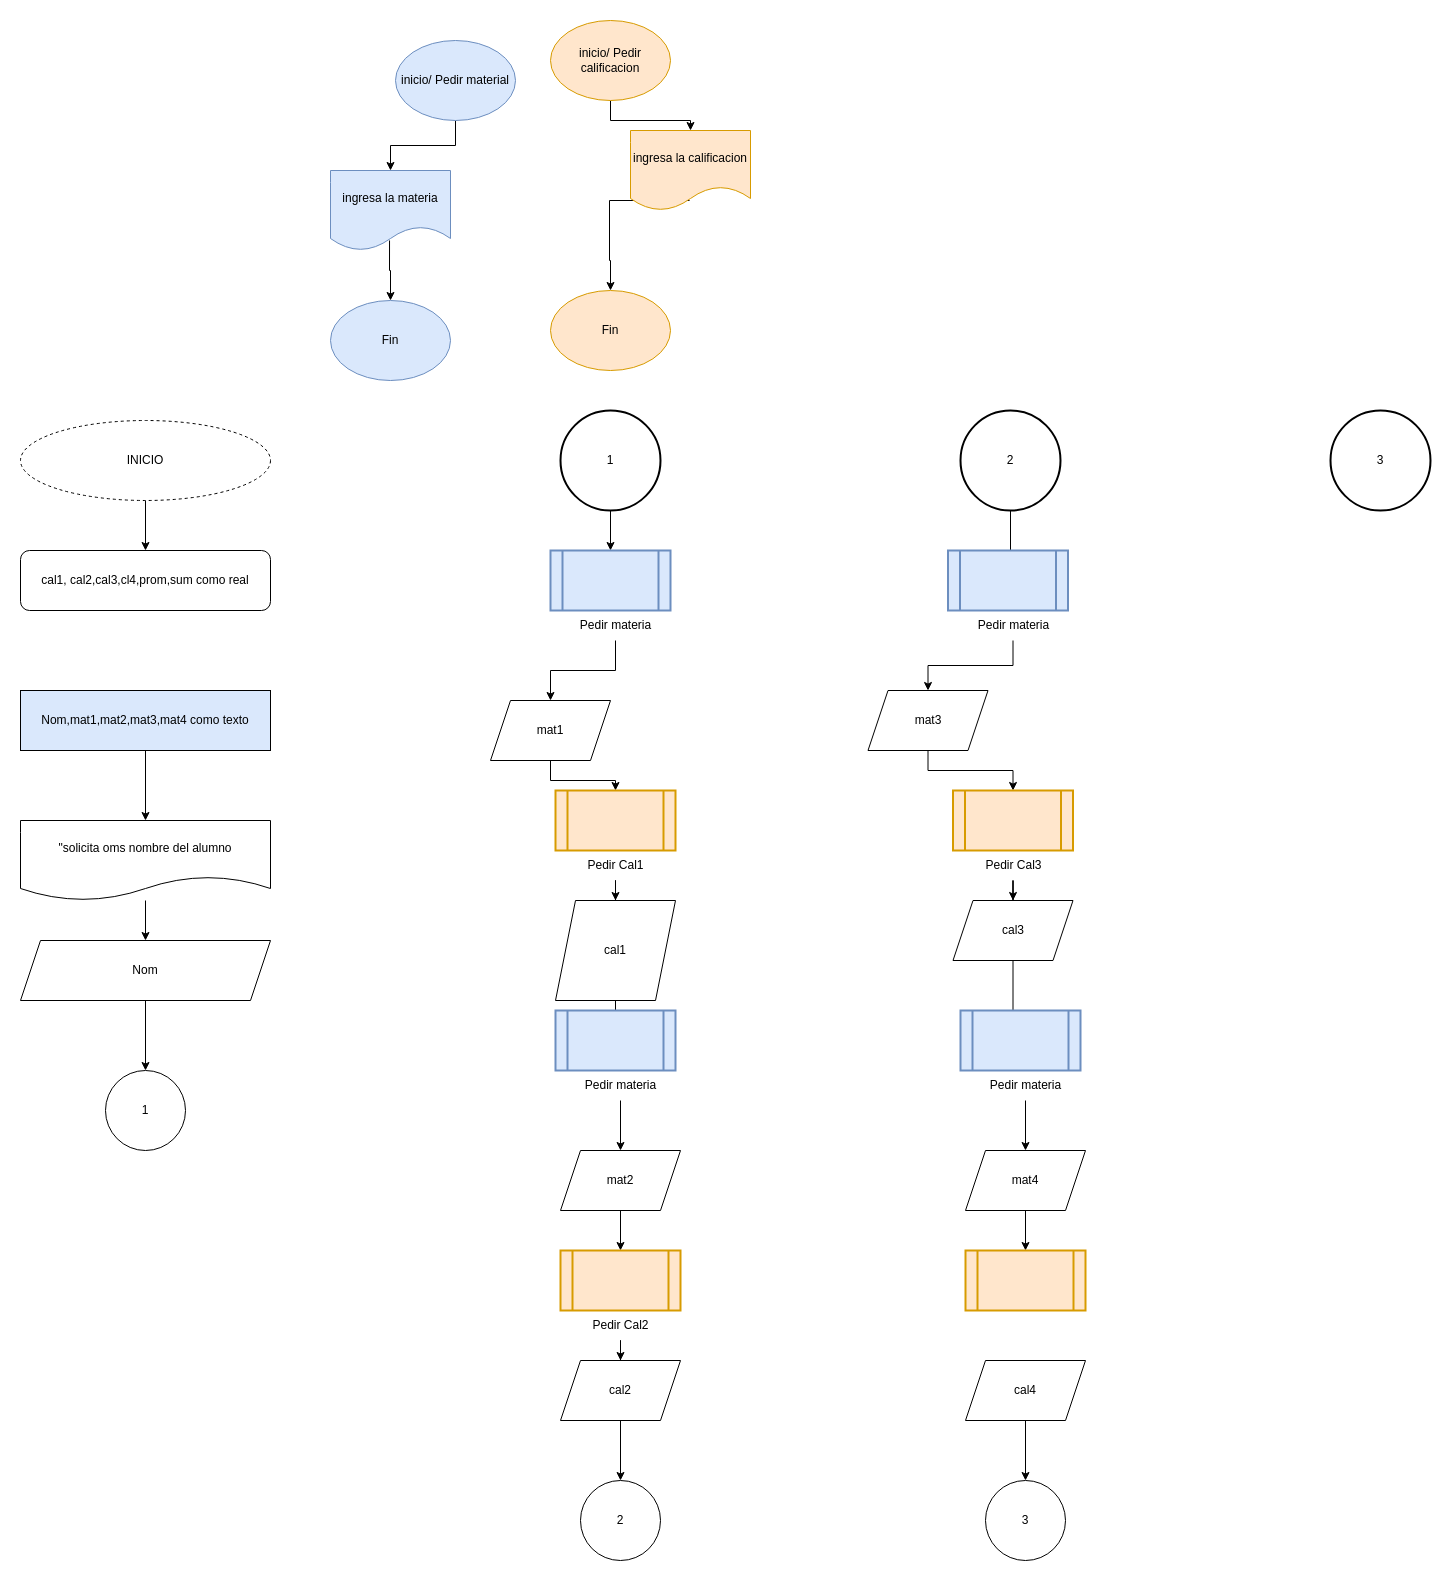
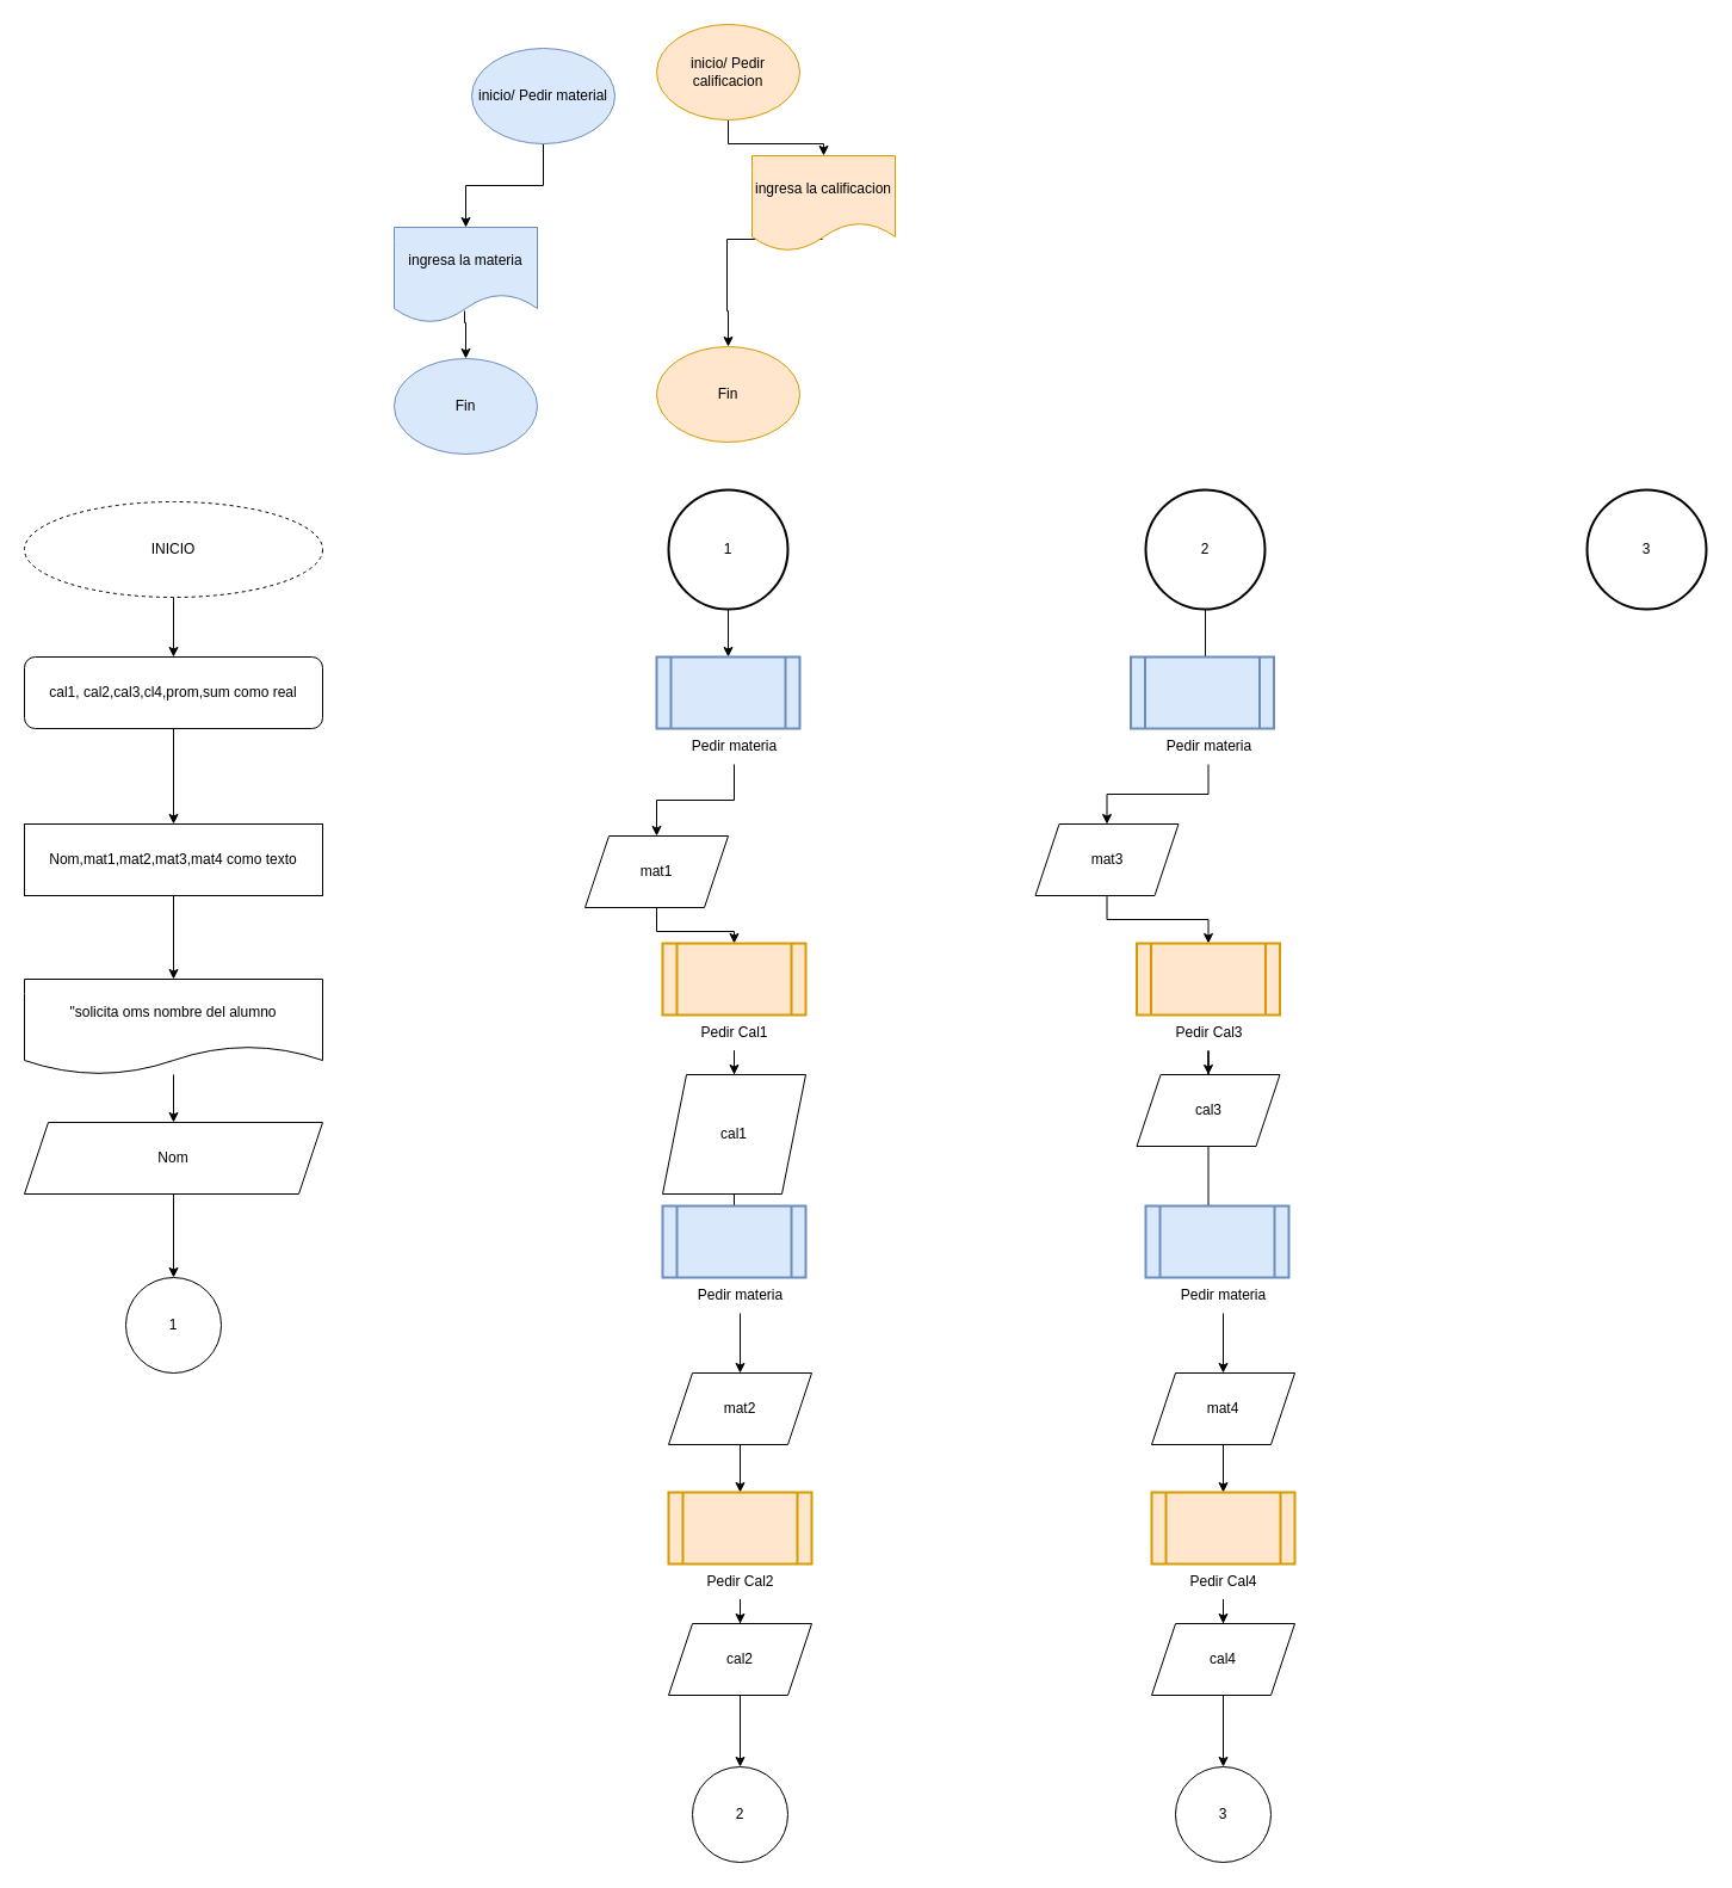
- <mxCell id="21" value="ingresa la materia" style="shape=document;whiteSpace=wrap;html=1;boundedLbl=1;fillColor=#dae8fc;strokeColor=#6c8ebf;" vertex="1" parent="1"><mxGeometry x="330" y="170" width="120" height="80" as="geometry" /></mxCell>
+ <mxCell id="21" value="ingresa la materia" style="shape=document;whiteSpace=wrap;html=1;boundedLbl=1;fillColor=#dae8fc;strokeColor=#6c8ebf;" vertex="1" parent="1"><mxGeometry x="330" y="190" width="120" height="80" as="geometry" /></mxCell>
+ <mxCell id="4" value="" style="edgeStyle=orthogonalEdgeStyle;rounded=0;orthogonalLoop=1;jettySize=auto;html=1;" edge="1" parent="1" source="5" target="7"><mxGeometry relative="1" as="geometry" /></mxCell>
- <mxCell id="7" value="Nom,mat1,mat2,mat3,mat4 como texto" style="whiteSpace=wrap;html=1;fillColor=#dae8fc;" vertex="1" parent="1"><mxGeometry x="20" y="690" width="250" height="60" as="geometry" /></mxCell>
+ <mxCell id="7" value="Nom,mat1,mat2,mat3,mat4 como texto" style="whiteSpace=wrap;html=1;" vertex="1" parent="1"><mxGeometry x="20" y="690" width="250" height="60" as="geometry" /></mxCell>
+ <mxCell id="65" value="Pedir Cal4" style="text;html=1;align=center;verticalAlign=middle;resizable=0;points=[];autosize=1;strokeColor=none;fillColor=none;" vertex="1" parent="1"><mxGeometry x="985" y="1310" width="80" height="30" as="geometry" /></mxCell>
+ <mxCell id="64" value="" style="edgeStyle=orthogonalEdgeStyle;rounded=0;orthogonalLoop=1;jettySize=auto;html=1;" edge="1" parent="1" source="65" target="67"><mxGeometry relative="1" as="geometry" /></mxCell>
